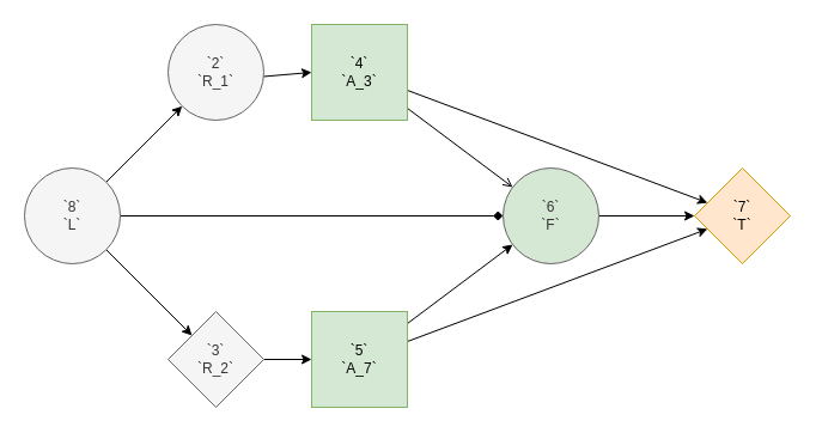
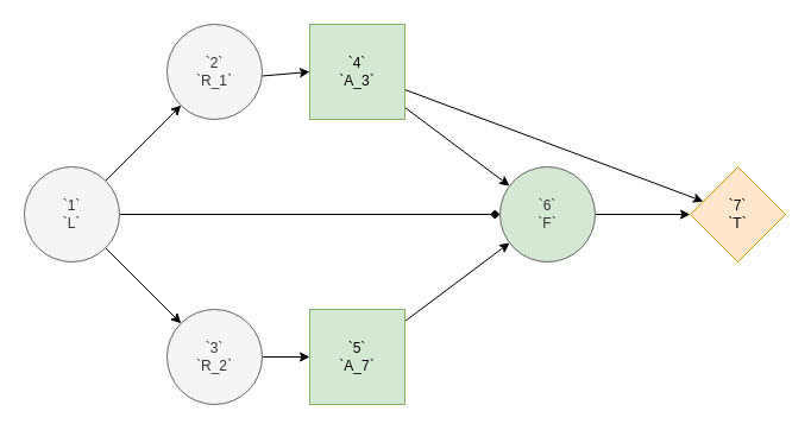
- <mxCell id="12" style="edgeStyle=none;rounded=0;orthogonalLoop=1;jettySize=auto;html=1;endArrow=open;" edge="1" parent="1" source="14" target="11"><mxGeometry relative="1" as="geometry" /></mxCell>
+ <mxCell id="12" style="edgeStyle=none;rounded=0;orthogonalLoop=1;jettySize=auto;html=1;" edge="1" parent="1" source="14" target="11"><mxGeometry relative="1" as="geometry" /></mxCell>
- <mxCell id="5" value="`8`&lt;br&gt;`L`" style="ellipse;whiteSpace=wrap;html=1;aspect=fixed;fillColor=#f5f5f5;strokeColor=#666666;fontColor=#333333;" vertex="1" parent="1"><mxGeometry x="20" y="140" width="80" height="80" as="geometry" /></mxCell>
+ <mxCell id="5" value="`1`&lt;br&gt;`L`" style="ellipse;whiteSpace=wrap;html=1;aspect=fixed;fillColor=#f5f5f5;strokeColor=#666666;fontColor=#333333;" vertex="1" parent="1"><mxGeometry x="20" y="140" width="80" height="80" as="geometry" /></mxCell>
- <mxCell id="16" style="edgeStyle=none;rounded=0;orthogonalLoop=1;jettySize=auto;html=1;" edge="1" parent="1" source="17" target="18"><mxGeometry relative="1" as="geometry" /></mxCell>
- <mxCell id="9" value="`3`&lt;br&gt;`R_2`" style="rhombus;whiteSpace=wrap;html=1;aspect=fixed;fillColor=#f5f5f5;strokeColor=#666666;fontColor=#333333;" vertex="1" parent="1"><mxGeometry x="140" y="260" width="80" height="80" as="geometry" /></mxCell>
+ <mxCell id="9" value="`3`&lt;br&gt;`R_2`" style="ellipse;whiteSpace=wrap;html=1;aspect=fixed;fillColor=#f5f5f5;strokeColor=#666666;fontColor=#333333;" vertex="1" parent="1"><mxGeometry x="140" y="260" width="80" height="80" as="geometry" /></mxCell>
